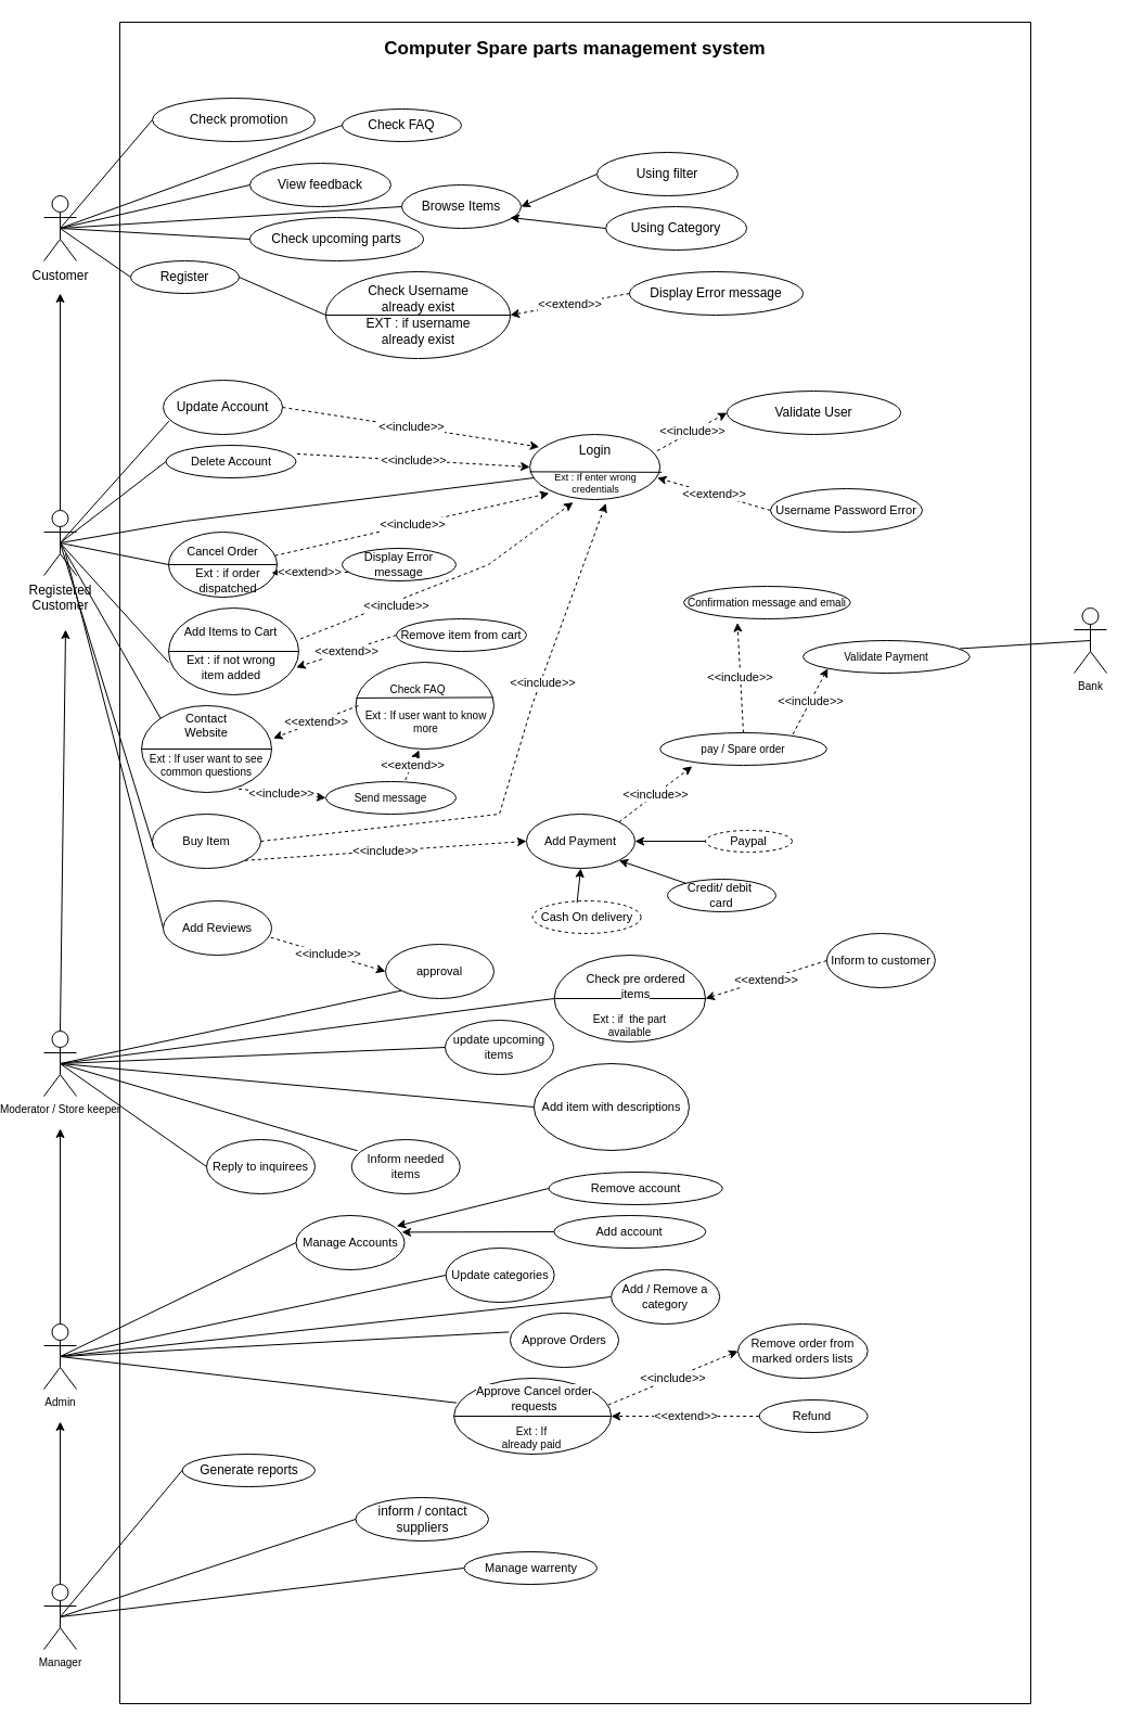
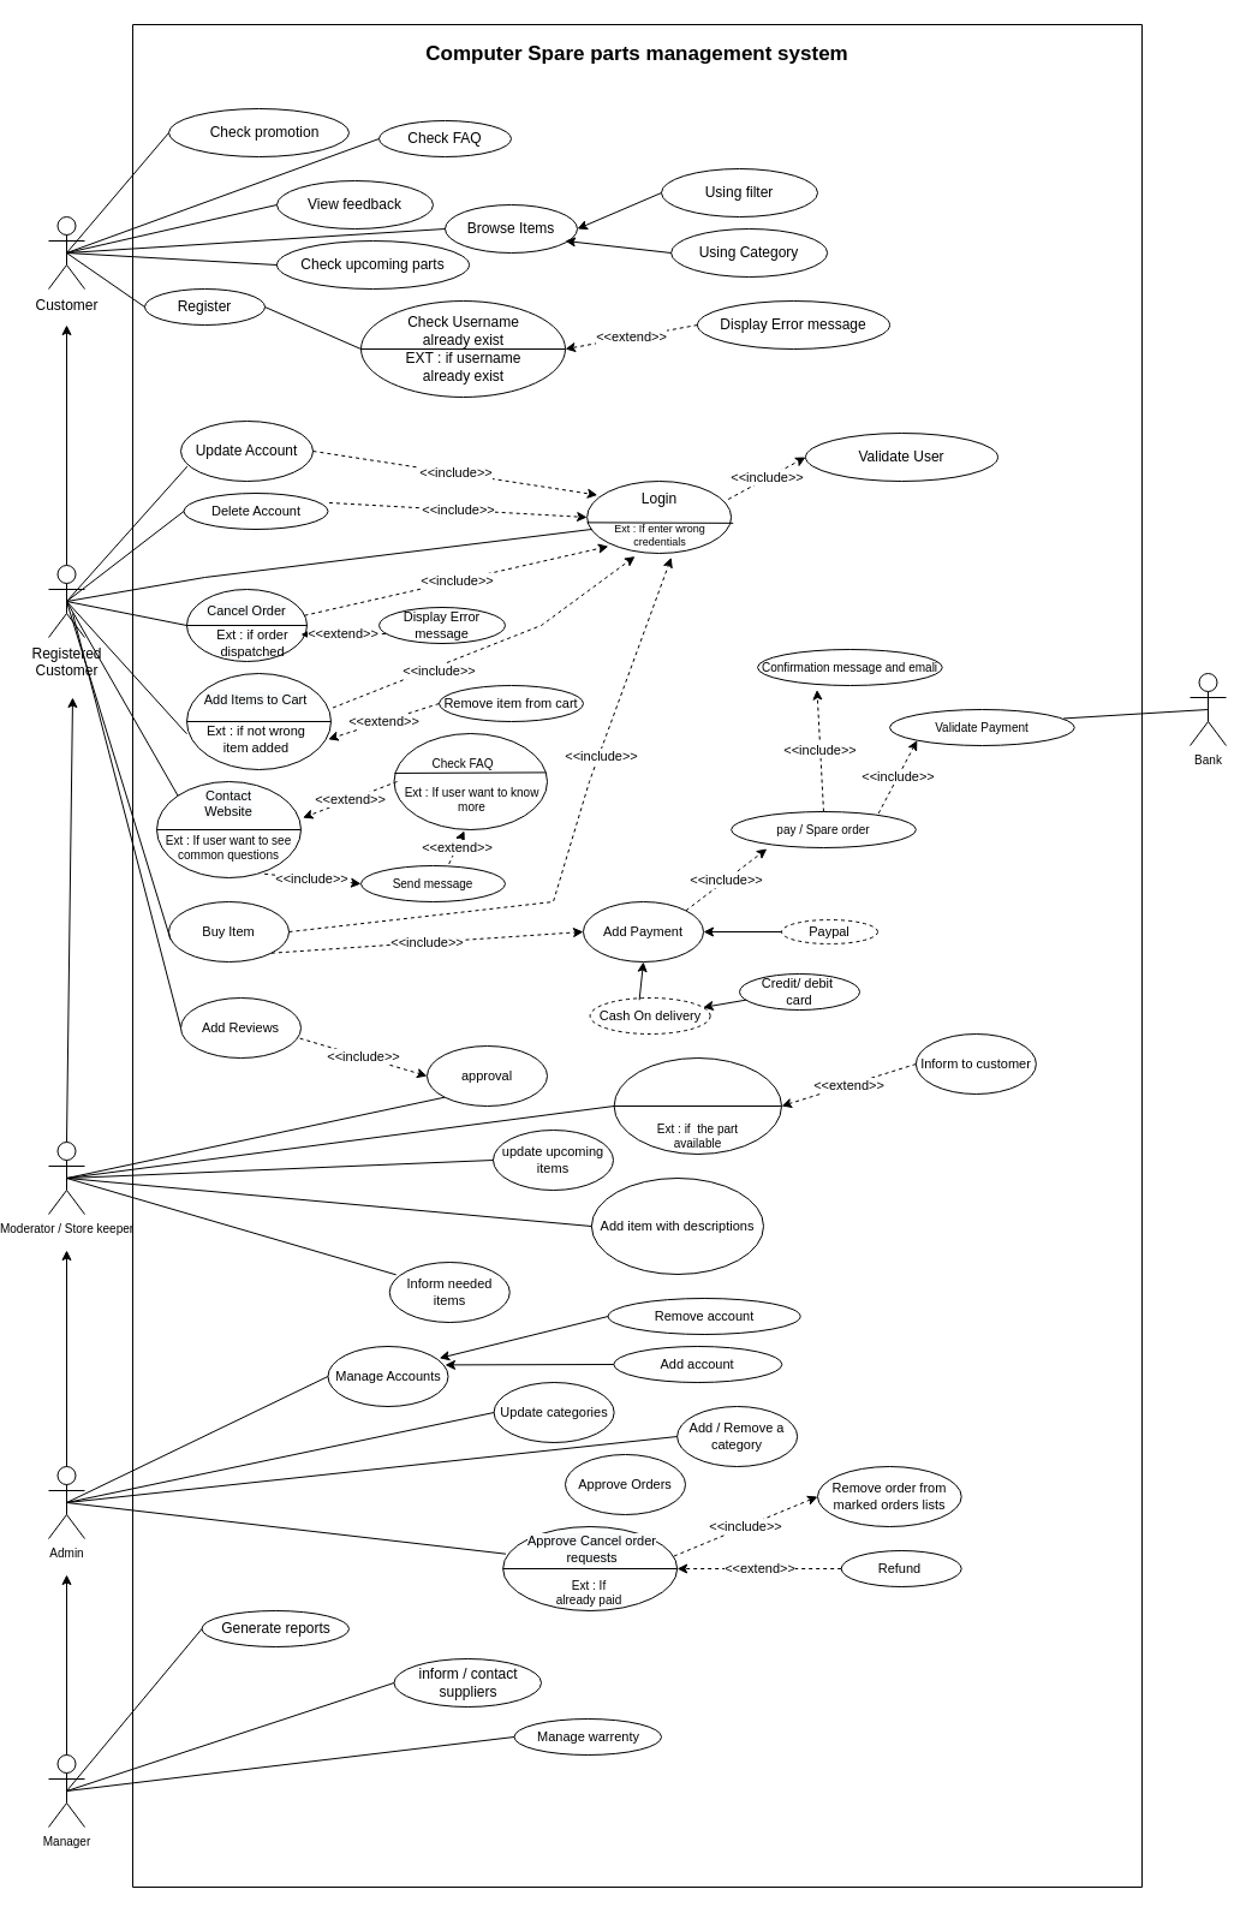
- <mxCell id="29" value="&amp;lt;&amp;lt;extend&amp;gt;&amp;gt;" style="edgeStyle=none;rounded=0;orthogonalLoop=1;jettySize=auto;html=1;entryX=1;entryY=0;entryDx=0;entryDy=0;dashed=1;endArrow=classic;endFill=1;exitX=0;exitY=0.5;exitDx=0;exitDy=0;" parent="2" source="28" target="25" edge="1"><mxGeometry relative="1" as="geometry"><mxPoint x="450" y="250" as="sourcePoint" /><mxPoint x="370" y="280" as="targetPoint" /></mxGeometry></mxCell>
- <mxCell id="28" value="Username Password Error" style="ellipse;whiteSpace=wrap;html=1;fontSize=11;" parent="2" vertex="1"><mxGeometry x="600" y="430" width="140" height="40" as="geometry" /></mxCell>
- <mxCell id="69" value="" style="endArrow=classic;html=1;rounded=0;fontSize=10;entryX=1;entryY=1;entryDx=0;entryDy=0;" parent="2" source="65" target="62" edge="1"><mxGeometry width="50" height="50" relative="1" as="geometry"><mxPoint x="203.3" y="867.54" as="sourcePoint" /><mxPoint x="236" y="827.55" as="targetPoint" /></mxGeometry></mxCell>
+ <mxCell id="69" value="" style="endArrow=classic;html=1;rounded=0;fontSize=10;" parent="2" source="65" target="64" edge="1"><mxGeometry width="50" height="50" relative="1" as="geometry"><mxPoint x="203.3" y="867.54" as="sourcePoint" /><mxPoint x="236" y="827.55" as="targetPoint" /></mxGeometry></mxCell>
- <mxCell id="83" value="&#10;&lt;span style=&quot;color: rgb(0, 0, 0); font-family: Helvetica; font-size: 11px; font-style: normal; font-variant-ligatures: normal; font-variant-caps: normal; font-weight: 400; letter-spacing: normal; orphans: 2; text-align: center; text-indent: 0px; text-transform: none; widows: 2; word-spacing: 0px; -webkit-text-stroke-width: 0px; background-color: rgb(248, 249, 250); text-decoration-thickness: initial; text-decoration-style: initial; text-decoration-color: initial; float: none; display: inline !important;&quot;&gt;Check pre ordered items&lt;/span&gt;&#10;&#10;" style="text;html=1;strokeColor=none;fillColor=none;align=center;verticalAlign=middle;whiteSpace=wrap;rounded=0;fontSize=10;" parent="2" vertex="1"><mxGeometry x="419.7" y="880" width="111.87" height="30" as="geometry" /></mxCell>
- <mxCell id="133" value="" style="endArrow=none;html=1;rounded=0;fontSize=10;exitX=0.5;exitY=0.5;exitDx=0;exitDy=0;exitPerimeter=0;entryX=0;entryY=0.5;entryDx=0;entryDy=0;" parent="1" source="127" target="87" edge="1"><mxGeometry width="50" height="50" relative="1" as="geometry"><mxPoint x="350" y="960" as="sourcePoint" /><mxPoint x="400" y="910" as="targetPoint" /></mxGeometry></mxCell>
- <mxCell id="87" value="Reply to inquirees" style="ellipse;whiteSpace=wrap;html=1;fontSize=11;" parent="2" vertex="1"><mxGeometry x="80" y="1030" width="100" height="50" as="geometry" /></mxCell>
- <mxCell id="140" value="" style="endArrow=none;html=1;rounded=0;fontSize=10;exitX=0.5;exitY=0.5;exitDx=0;exitDy=0;exitPerimeter=0;entryX=-0.012;entryY=0.348;entryDx=0;entryDy=0;entryPerimeter=0;" parent="1" source="135" target="92" edge="1"><mxGeometry width="50" height="50" relative="1" as="geometry"><mxPoint x="340" y="1250" as="sourcePoint" /><mxPoint x="390" y="1200" as="targetPoint" /></mxGeometry></mxCell>
